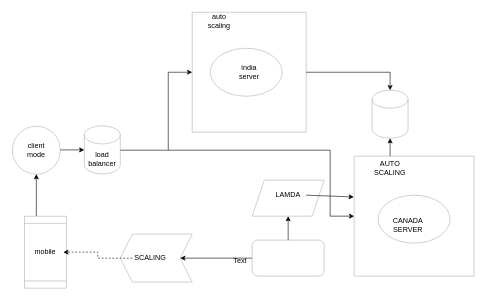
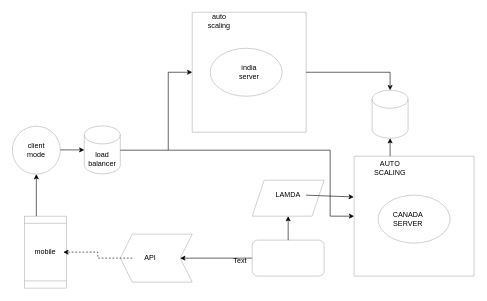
- <mxCell id="34" value="CANADA SERVER" style="text;html=1;strokeColor=none;fillColor=none;align=center;verticalAlign=middle;whiteSpace=wrap;rounded=0;" vertex="1" parent="31"><mxGeometry x="60" y="100" width="60" height="30" as="geometry" /></mxCell>
+ <mxCell id="34" value="CANADA SERVER" style="text;html=1;strokeColor=none;fillColor=none;align=center;verticalAlign=middle;whiteSpace=wrap;rounded=0;" vertex="1" parent="31"><mxGeometry x="60" y="90" width="60" height="30" as="geometry" /></mxCell>
- <mxCell id="22" value="SCALING" style="text;html=1;strokeColor=none;fillColor=none;align=center;verticalAlign=middle;whiteSpace=wrap;rounded=0;" vertex="1" parent="1"><mxGeometry x="220" y="415" width="60" height="30" as="geometry" /></mxCell>
+ <mxCell id="22" value="API" style="text;html=1;strokeColor=none;fillColor=none;align=center;verticalAlign=middle;whiteSpace=wrap;rounded=0;" vertex="1" parent="1"><mxGeometry x="220" y="415" width="60" height="30" as="geometry" /></mxCell>
